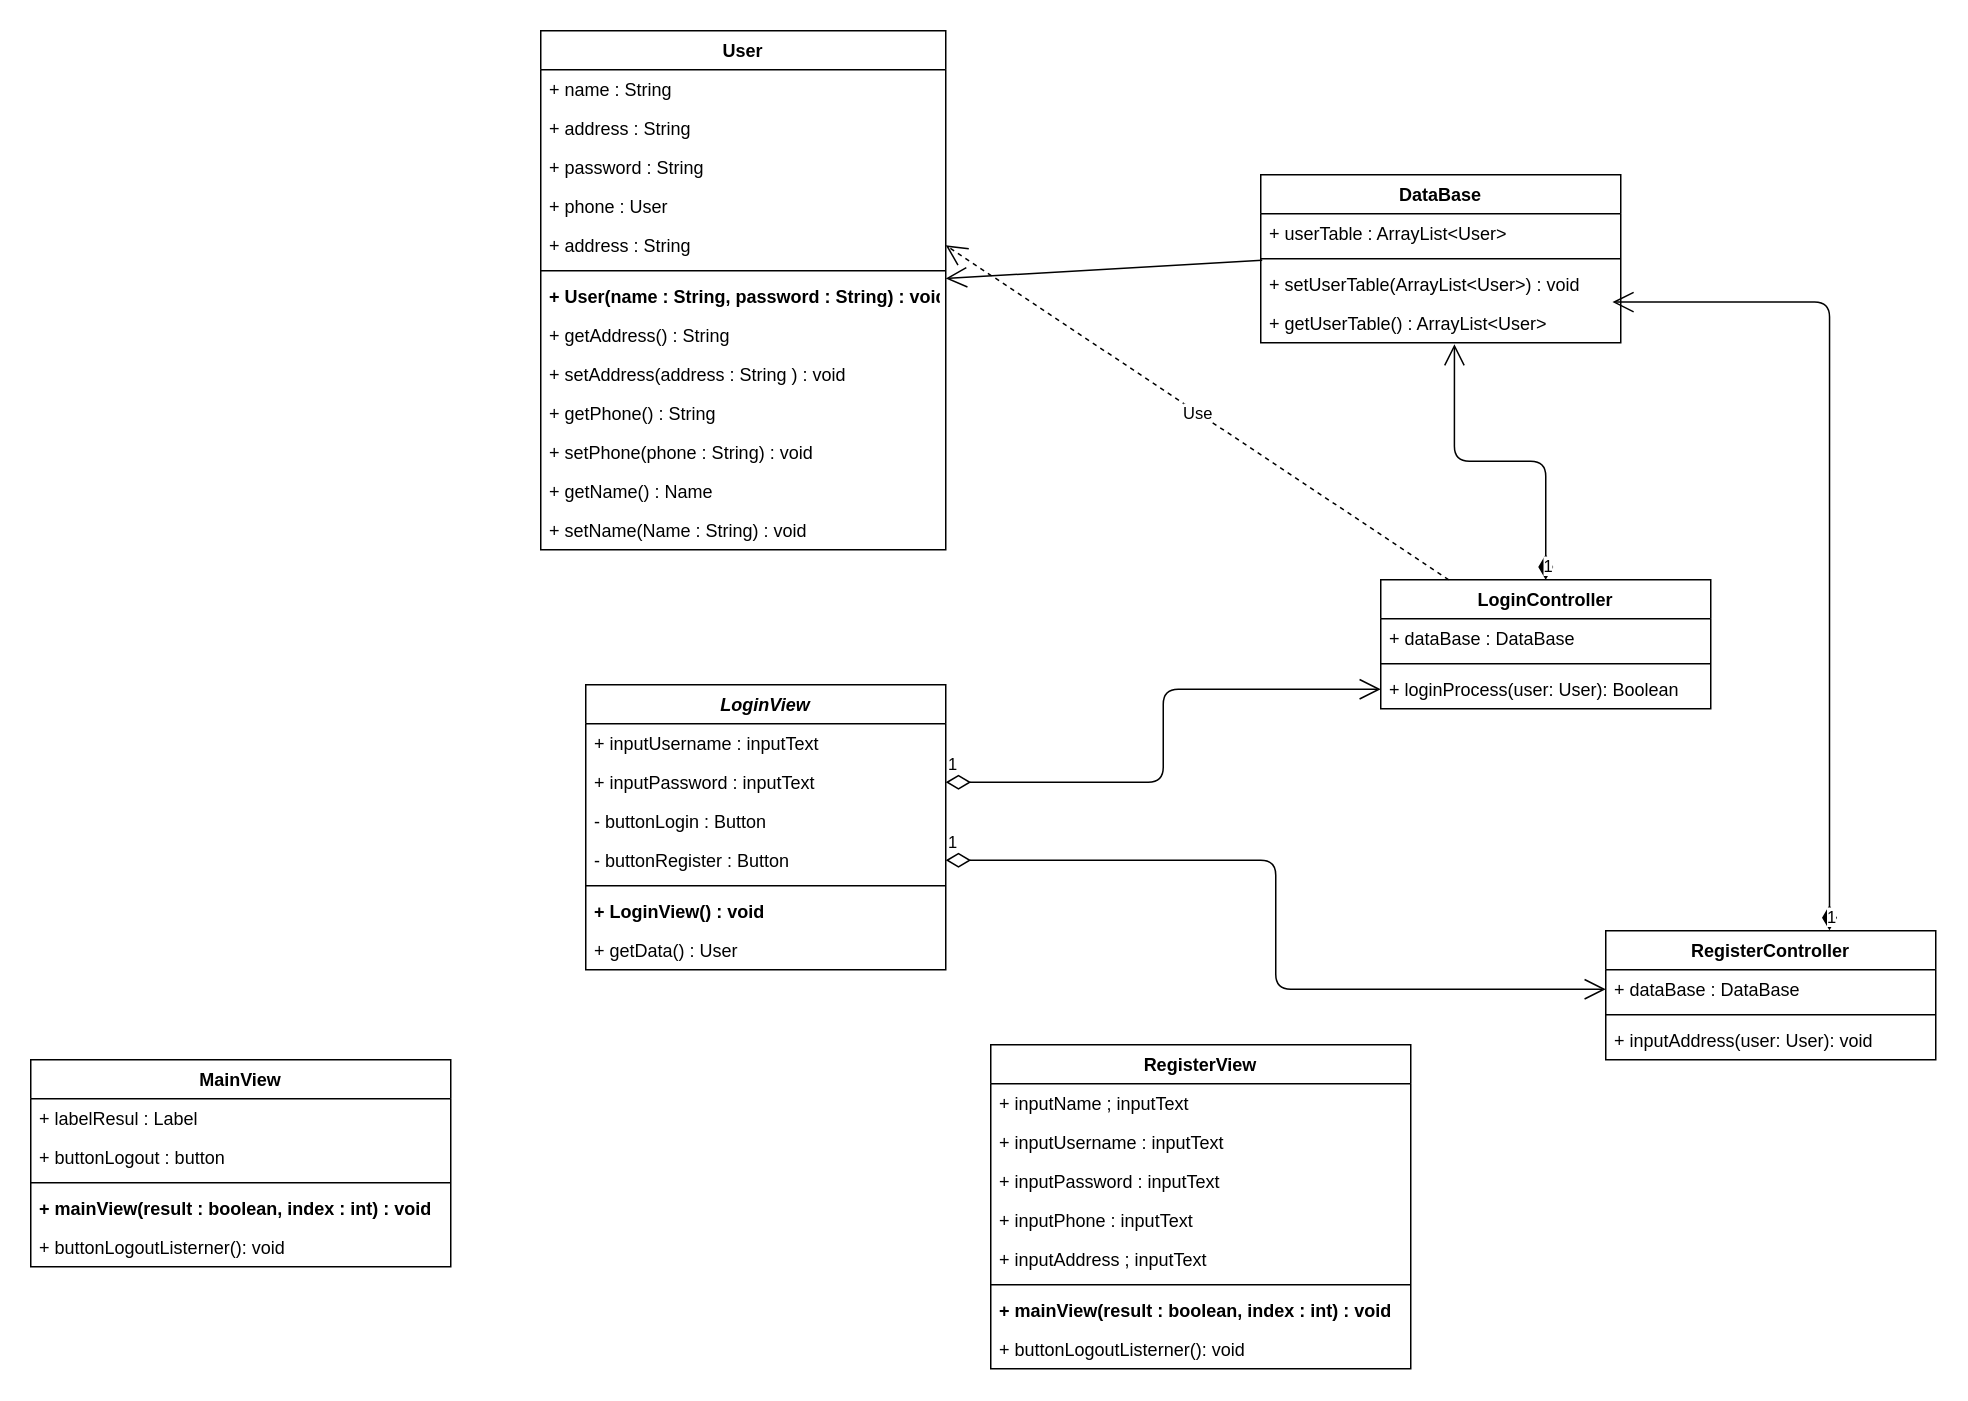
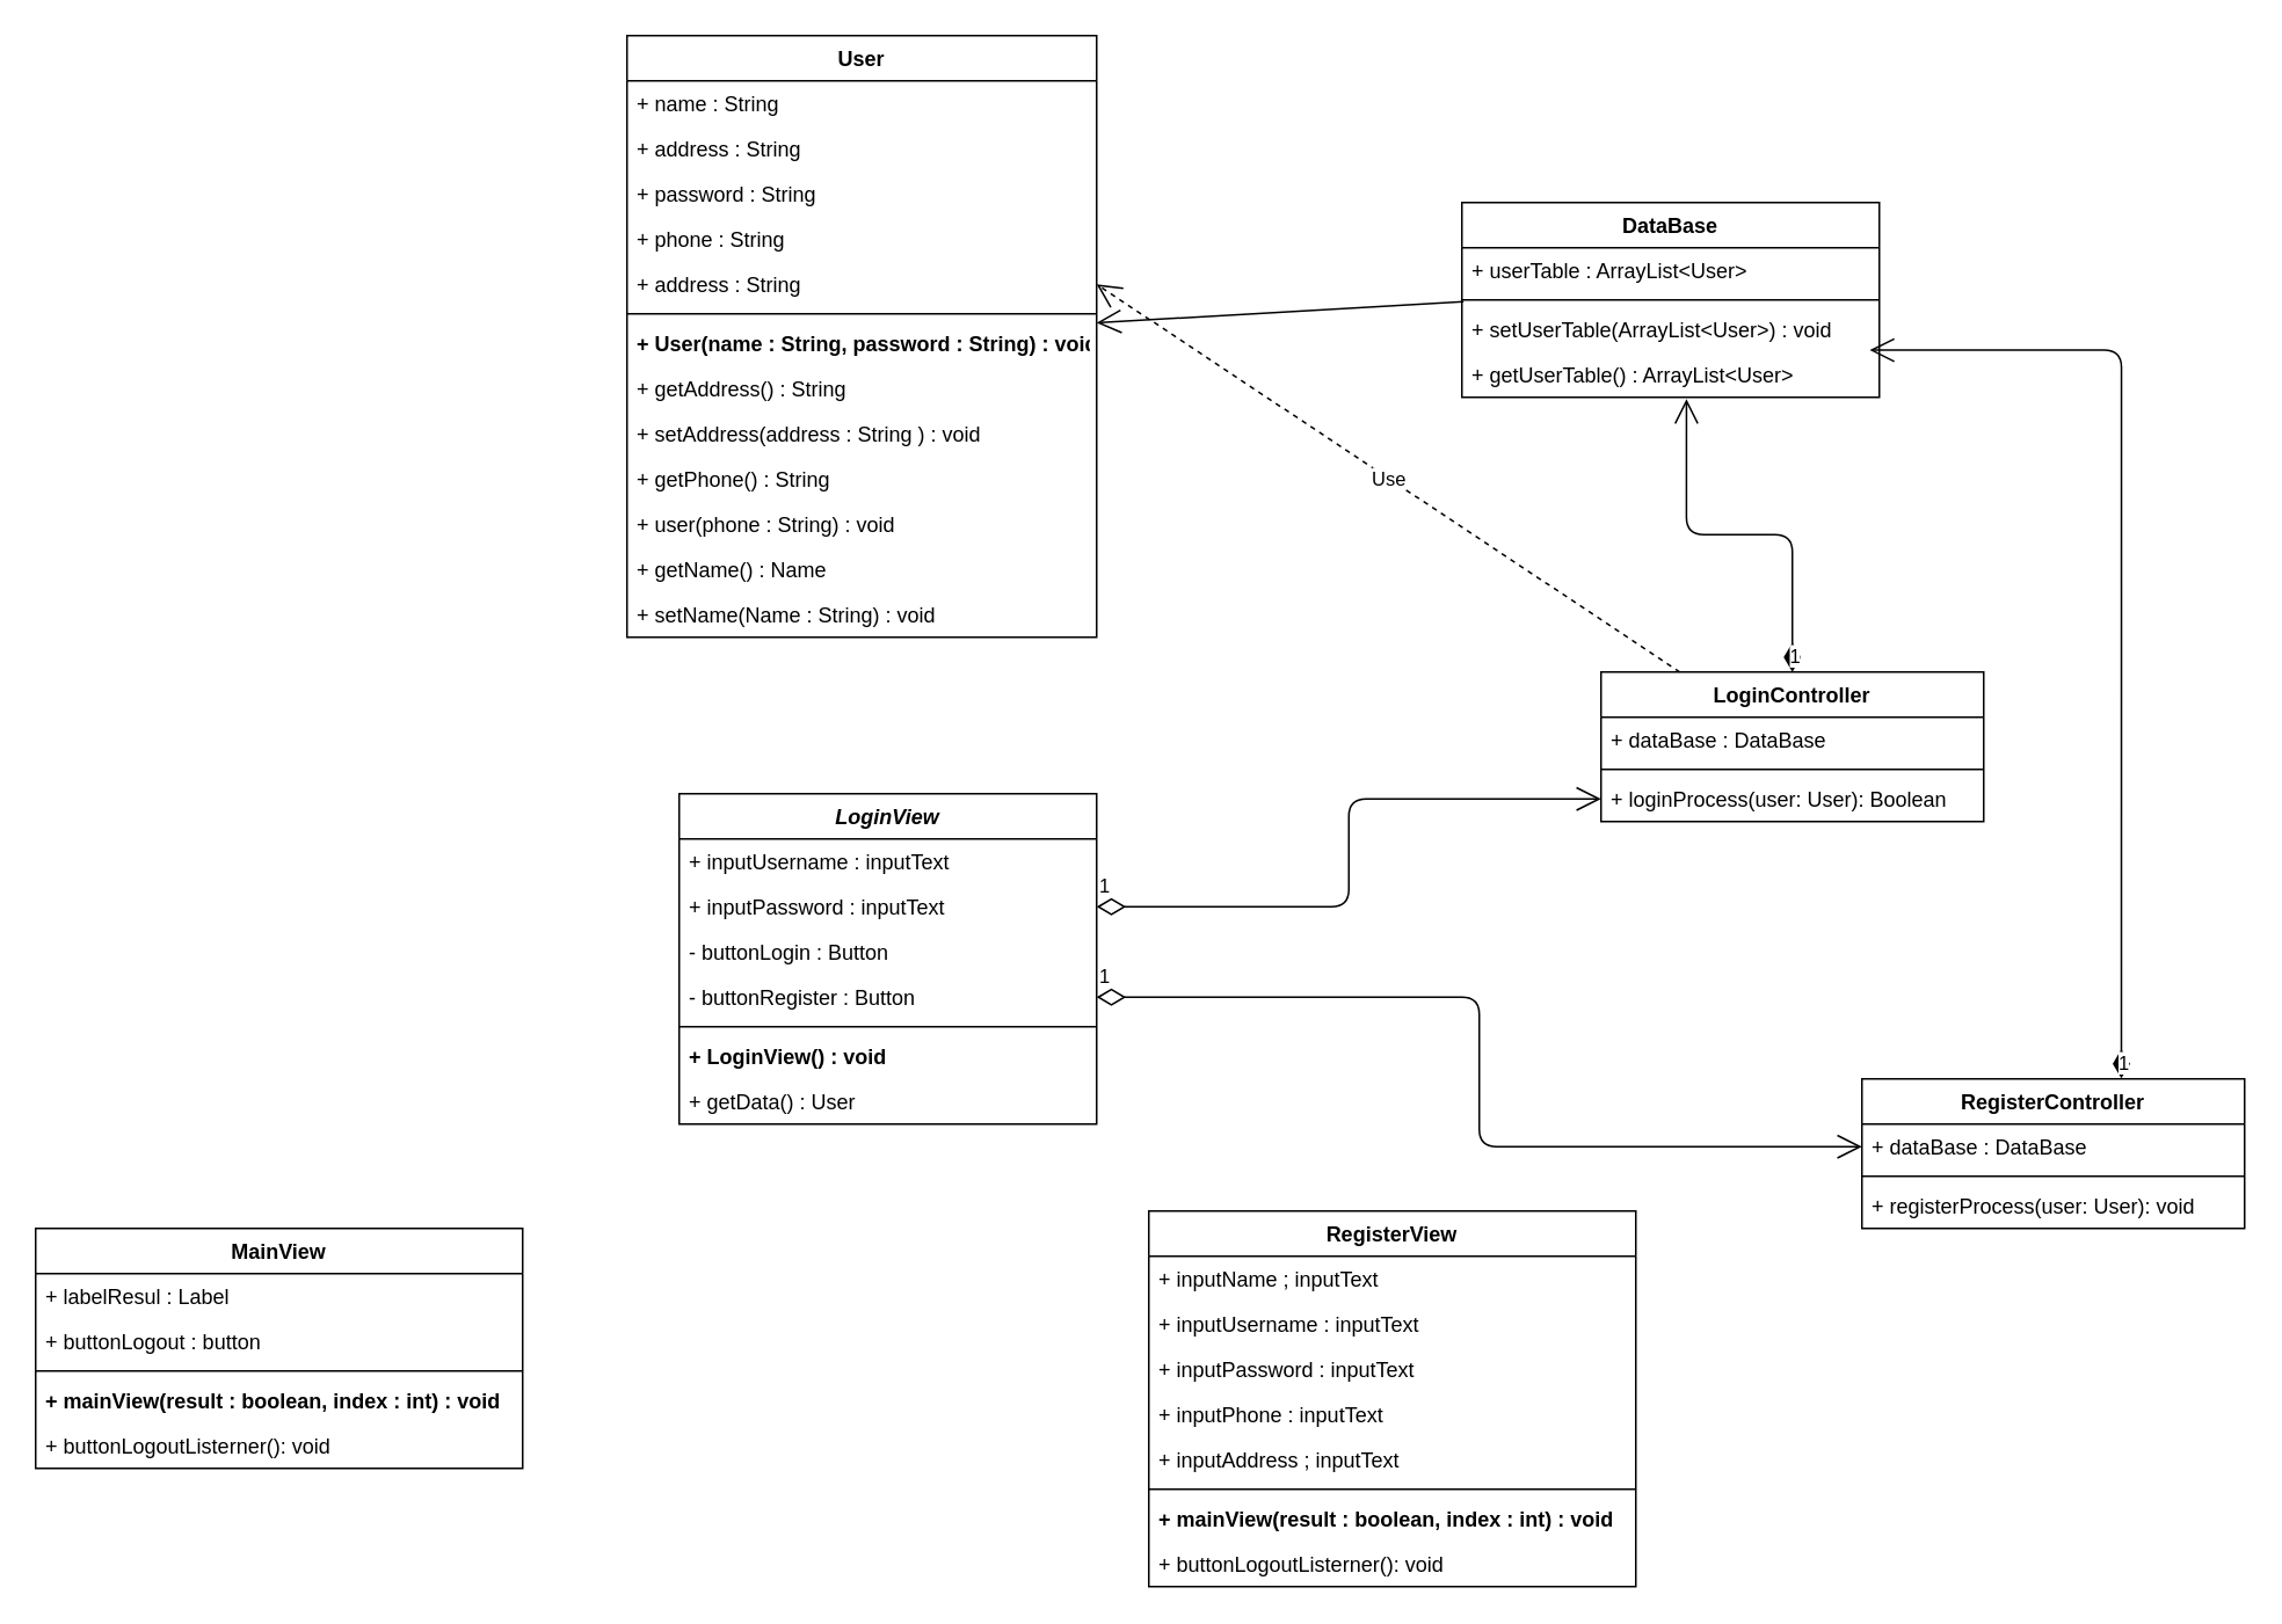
- <mxCell id="20" value="+ phone : User" style="text;strokeColor=none;fillColor=none;align=left;verticalAlign=top;spacingLeft=4;spacingRight=4;overflow=hidden;rotatable=0;points=[[0,0.5],[1,0.5]];portConstraint=eastwest;" vertex="1" parent="16"><mxGeometry y="104" width="270" height="26" as="geometry" /></mxCell>
+ <mxCell id="20" value="+ phone : String" style="text;strokeColor=none;fillColor=none;align=left;verticalAlign=top;spacingLeft=4;spacingRight=4;overflow=hidden;rotatable=0;points=[[0,0.5],[1,0.5]];portConstraint=eastwest;" vertex="1" parent="16"><mxGeometry y="104" width="270" height="26" as="geometry" /></mxCell>
- <mxCell id="27" value="+ setPhone(phone : String) : void" style="text;strokeColor=none;fillColor=none;align=left;verticalAlign=top;spacingLeft=4;spacingRight=4;overflow=hidden;rotatable=0;points=[[0,0.5],[1,0.5]];portConstraint=eastwest;fontStyle=0" vertex="1" parent="16"><mxGeometry y="268" width="270" height="26" as="geometry" /></mxCell>
+ <mxCell id="27" value="+ user(phone : String) : void" style="text;strokeColor=none;fillColor=none;align=left;verticalAlign=top;spacingLeft=4;spacingRight=4;overflow=hidden;rotatable=0;points=[[0,0.5],[1,0.5]];portConstraint=eastwest;fontStyle=0" vertex="1" parent="16"><mxGeometry y="268" width="270" height="26" as="geometry" /></mxCell>
- <mxCell id="54" value="+ inputAddress(user: User): void" style="text;strokeColor=none;fillColor=none;align=left;verticalAlign=top;spacingLeft=4;spacingRight=4;overflow=hidden;rotatable=0;points=[[0,0.5],[1,0.5]];portConstraint=eastwest;" vertex="1" parent="51"><mxGeometry y="60" width="220" height="26" as="geometry" /></mxCell>
+ <mxCell id="54" value="+ registerProcess(user: User): void" style="text;strokeColor=none;fillColor=none;align=left;verticalAlign=top;spacingLeft=4;spacingRight=4;overflow=hidden;rotatable=0;points=[[0,0.5],[1,0.5]];portConstraint=eastwest;" vertex="1" parent="51"><mxGeometry y="60" width="220" height="26" as="geometry" /></mxCell>
